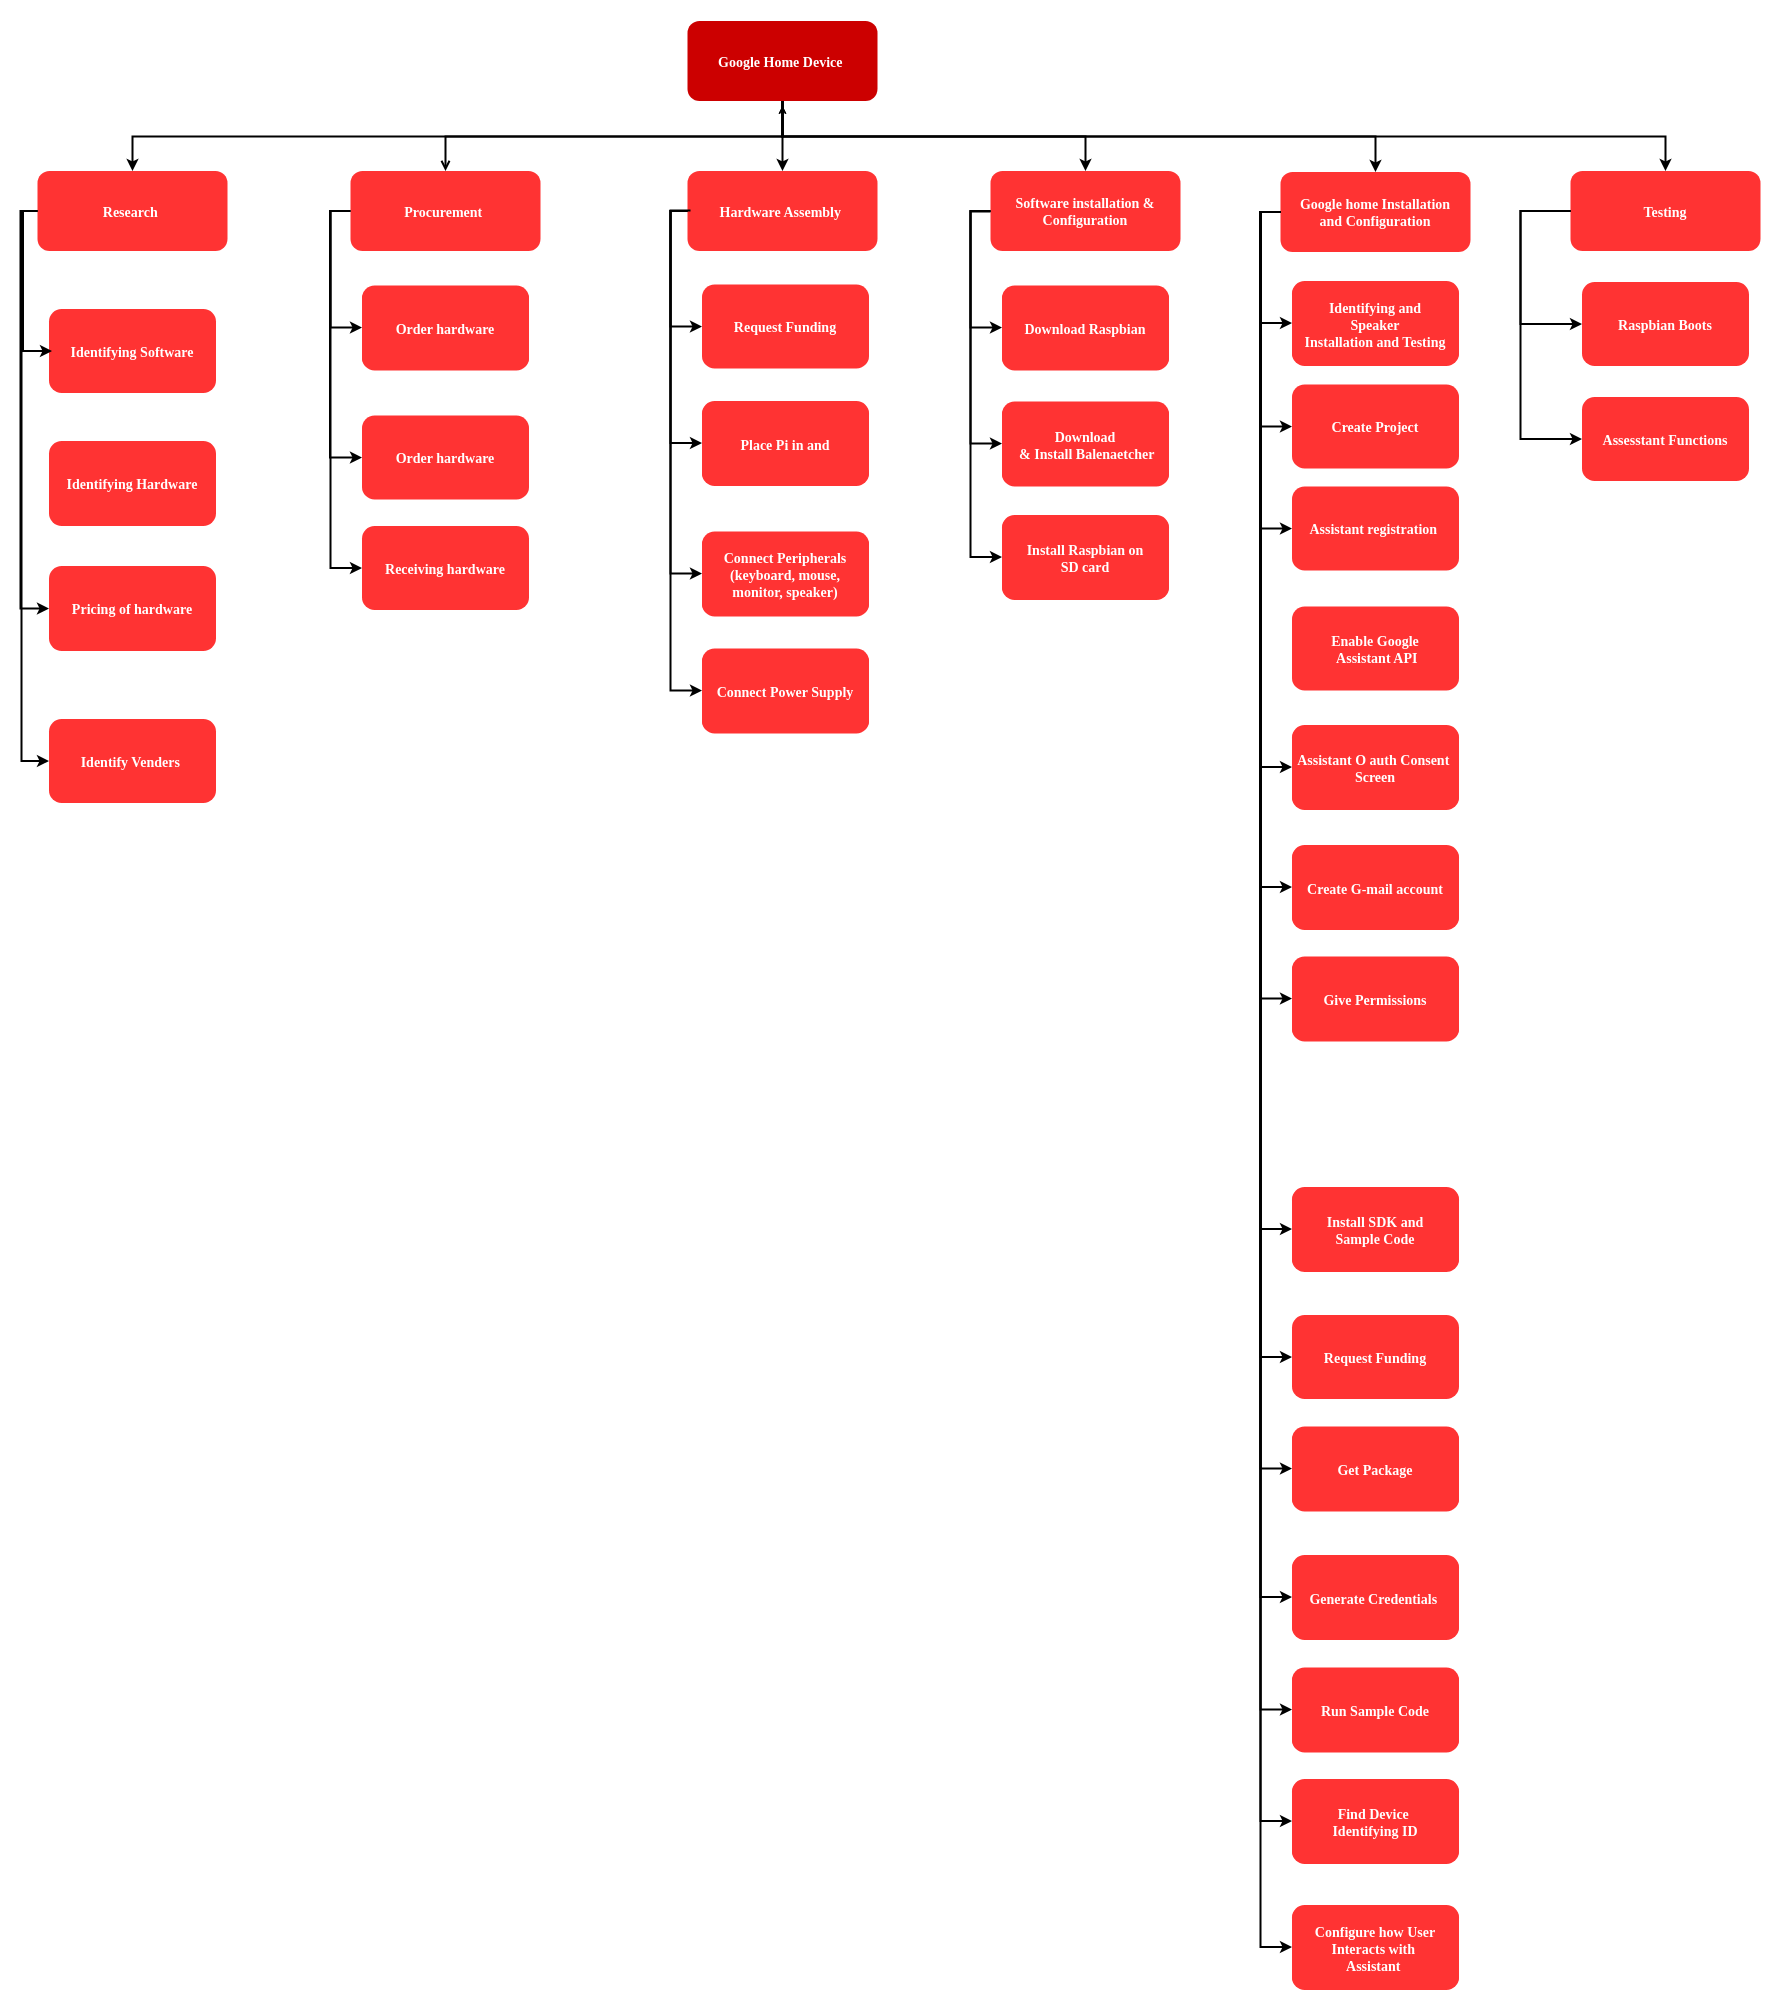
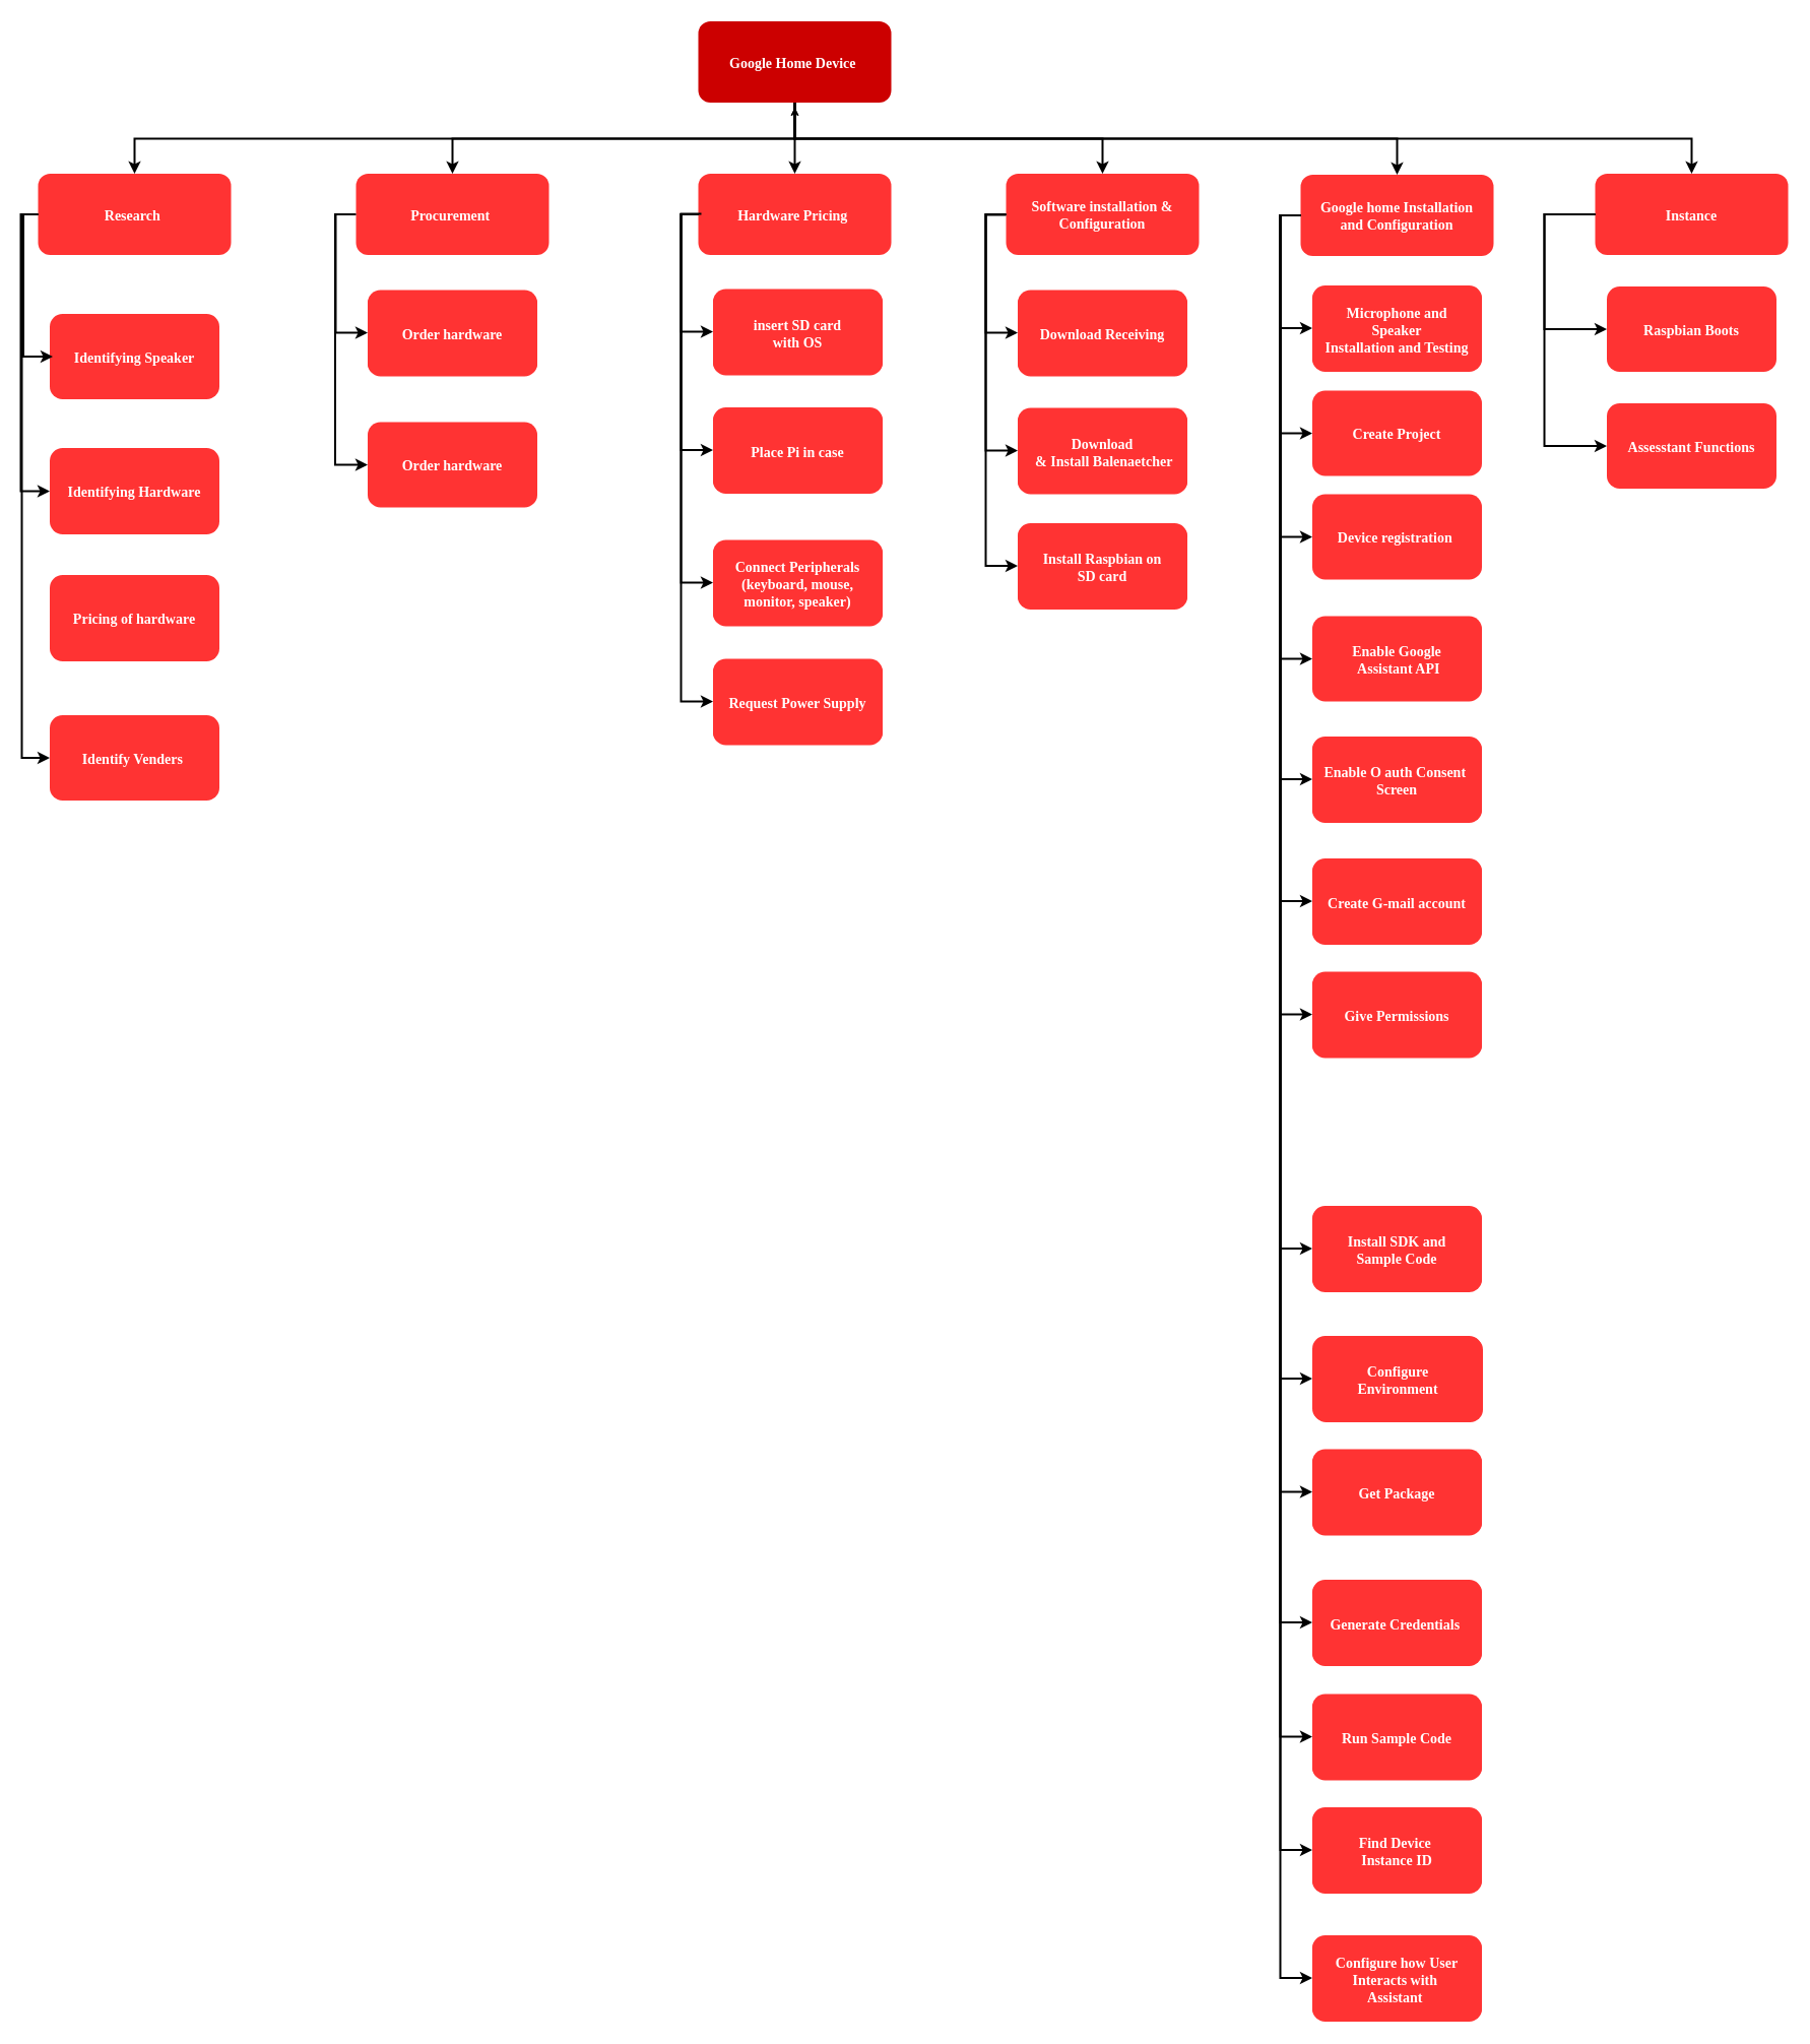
- <mxCell id="10" value="" style="edgeStyle=elbowEdgeStyle;elbow=vertical;strokeWidth=2;rounded=0;exitX=0.5;exitY=1;exitDx=0;exitDy=0;fillColor=#FF3333;endArrow=open;" parent="1" source="3" target="9" edge="1"><mxGeometry x="-13" y="145.5" width="100" height="100" as="geometry"><mxPoint x="792" y="110.5" as="sourcePoint" /><mxPoint x="142" y="180.5" as="targetPoint" /></mxGeometry></mxCell>
+ <mxCell id="10" value="" style="edgeStyle=elbowEdgeStyle;elbow=vertical;strokeWidth=2;rounded=0;exitX=0.5;exitY=1;exitDx=0;exitDy=0;fillColor=#FF3333;" parent="1" source="3" target="9" edge="1"><mxGeometry x="-13" y="145.5" width="100" height="100" as="geometry"><mxPoint x="792" y="110.5" as="sourcePoint" /><mxPoint x="142" y="180.5" as="targetPoint" /></mxGeometry></mxCell>
- <mxCell id="17" value="Hardware Assembly " style="rounded=1;fillColor=#FF3333;gradientColor=none;strokeColor=none;fontColor=#FFFFFF;fontStyle=1;fontFamily=Tahoma;fontSize=14" parent="1" vertex="1"><mxGeometry x="687" y="170.5" width="190" height="80" as="geometry" /></mxCell>
+ <mxCell id="17" value="Hardware Pricing " style="rounded=1;fillColor=#FF3333;gradientColor=none;strokeColor=none;fontColor=#FFFFFF;fontStyle=1;fontFamily=Tahoma;fontSize=14" parent="1" vertex="1"><mxGeometry x="687" y="170.5" width="190" height="80" as="geometry" /></mxCell>
- <mxCell id="89" value="Testing" style="rounded=1;fillColor=#FF3333;gradientColor=none;strokeColor=none;fontColor=#FFFFFF;fontStyle=1;fontFamily=Tahoma;fontSize=14" parent="1" vertex="1"><mxGeometry x="1570" y="170.5" width="190" height="80" as="geometry" /></mxCell>
+ <mxCell id="89" value="Instance" style="rounded=1;fillColor=#FF3333;gradientColor=none;strokeColor=none;fontColor=#FFFFFF;fontStyle=1;fontFamily=Tahoma;fontSize=14" parent="1" vertex="1"><mxGeometry x="1570" y="170.5" width="190" height="80" as="geometry" /></mxCell>
- <mxCell id="51" value="Identifying and &#10;Speaker&#10;Installation and Testing" style="rounded=1;fillColor=#FF3333;gradientColor=none;strokeColor=none;fontColor=#FFFFFF;fontStyle=1;fontFamily=Tahoma;fontSize=14" parent="1" vertex="1"><mxGeometry x="1291.5" y="281.5" width="167" height="84" as="geometry" /></mxCell>
+ <mxCell id="51" value="Microphone and &#10;Speaker&#10;Installation and Testing" style="rounded=1;fillColor=#FF3333;gradientColor=none;strokeColor=none;fontColor=#FFFFFF;fontStyle=1;fontFamily=Tahoma;fontSize=14" parent="1" vertex="1"><mxGeometry x="1291.5" y="281.5" width="167" height="84" as="geometry" /></mxCell>
+ <mxCell id="28" value="insert SD card &#10;with OS" style="rounded=1;fillColor=#FF3333;gradientColor=none;strokeColor=none;fontColor=#FFFFFF;fontStyle=1;fontFamily=Tahoma;fontSize=14" parent="1" vertex="1"><mxGeometry x="701.5" y="285" width="167" height="84" as="geometry" /></mxCell>
- <mxCell id="40" value="Download Raspbian" style="rounded=1;fillColor=#FF3333;gradientColor=none;strokeColor=none;fontColor=#FFFFFF;fontStyle=1;fontFamily=Tahoma;fontSize=14" parent="1" vertex="1"><mxGeometry x="1001.5" y="286" width="167" height="84" as="geometry" /></mxCell>
+ <mxCell id="40" value="Download Receiving" style="rounded=1;fillColor=#FF3333;gradientColor=none;strokeColor=none;fontColor=#FFFFFF;fontStyle=1;fontFamily=Tahoma;fontSize=14" parent="1" vertex="1"><mxGeometry x="1001.5" y="286" width="167" height="84" as="geometry" /></mxCell>
- <mxCell id="5" value="Identifying Software" style="rounded=1;fillColor=#FF3333;gradientColor=none;strokeColor=none;fontColor=#FFFFFF;fontStyle=1;fontFamily=Tahoma;fontSize=14" parent="1" vertex="1"><mxGeometry x="48.5" y="308.5" width="167" height="84" as="geometry" /></mxCell>
+ <mxCell id="5" value="Identifying Speaker" style="rounded=1;fillColor=#FF3333;gradientColor=none;strokeColor=none;fontColor=#FFFFFF;fontStyle=1;fontFamily=Tahoma;fontSize=14" parent="1" vertex="1"><mxGeometry x="48.5" y="308.5" width="167" height="84" as="geometry" /></mxCell>
- <mxCell id="31" value="Place Pi in and" style="rounded=1;fillColor=#FF3333;gradientColor=none;strokeColor=none;fontColor=#FFFFFF;fontStyle=1;fontFamily=Tahoma;fontSize=14" parent="1" vertex="1"><mxGeometry x="701.5" y="401.5" width="167" height="84" as="geometry" /></mxCell>
+ <mxCell id="31" value="Place Pi in case" style="rounded=1;fillColor=#FF3333;gradientColor=none;strokeColor=none;fontColor=#FFFFFF;fontStyle=1;fontFamily=Tahoma;fontSize=14" parent="1" vertex="1"><mxGeometry x="701.5" y="401.5" width="167" height="84" as="geometry" /></mxCell>
+ <mxCell id="25" value="" style="edgeStyle=elbowEdgeStyle;elbow=horizontal;endArrow=classic;html=1;entryX=0;entryY=0.5;entryDx=0;entryDy=0;rounded=0;strokeWidth=2;fillColor=#FF3333;" parent="1" source="4" target="7" edge="1"><mxGeometry width="50" height="50" relative="1" as="geometry"><mxPoint x="50" y="215" as="sourcePoint" /><mxPoint x="59" y="618" as="targetPoint" /><Array as="points"><mxPoint x="20" y="355" /></Array></mxGeometry></mxCell>
- <mxCell id="22" value="" style="edgeStyle=elbowEdgeStyle;elbow=horizontal;endArrow=classic;html=1;exitX=0;exitY=0.5;exitDx=0;exitDy=0;entryX=0;entryY=0.5;entryDx=0;entryDy=0;rounded=0;strokeWidth=2;fillColor=#FF3333;" parent="1" source="9" target="15" edge="1"><mxGeometry width="50" height="50" relative="1" as="geometry"><mxPoint x="359.5" y="220.5" as="sourcePoint" /><mxPoint x="372" y="502" as="targetPoint" /><Array as="points"><mxPoint x="330" y="425" /></Array></mxGeometry></mxCell>
- <mxCell id="55" value="Assistant registration " style="rounded=1;fillColor=#FF3333;gradientColor=none;strokeColor=none;fontColor=#FFFFFF;fontStyle=1;fontFamily=Tahoma;fontSize=14" parent="1" vertex="1"><mxGeometry x="1291.5" y="486" width="167" height="84" as="geometry" /></mxCell>
+ <mxCell id="55" value="Device registration " style="rounded=1;fillColor=#FF3333;gradientColor=none;strokeColor=none;fontColor=#FFFFFF;fontStyle=1;fontFamily=Tahoma;fontSize=14" parent="1" vertex="1"><mxGeometry x="1291.5" y="486" width="167" height="84" as="geometry" /></mxCell>
- <mxCell id="15" value="Receiving hardware" style="rounded=1;fillColor=#FF3333;gradientColor=none;strokeColor=none;fontColor=#FFFFFF;fontStyle=1;fontFamily=Tahoma;fontSize=14" parent="1" vertex="1"><mxGeometry x="361.5" y="525.5" width="167" height="84" as="geometry" /></mxCell>
- <mxCell id="24" value="" style="edgeStyle=elbowEdgeStyle;elbow=horizontal;endArrow=classic;html=1;entryX=0;entryY=0.5;entryDx=0;entryDy=0;rounded=0;strokeWidth=2;exitX=0;exitY=0.5;exitDx=0;exitDy=0;fillColor=#FF3333;" parent="1" source="4" target="8" edge="1"><mxGeometry width="50" height="50" relative="1" as="geometry"><mxPoint x="40" y="115" as="sourcePoint" /><mxPoint x="59" y="756" as="targetPoint" /><Array as="points"><mxPoint x="20" y="405" /></Array></mxGeometry></mxCell>
+ <mxCell id="54" value="" style="edgeStyle=elbowEdgeStyle;elbow=horizontal;endArrow=classic;html=1;rounded=0;strokeWidth=2;entryX=0;entryY=0.5;entryDx=0;entryDy=0;exitX=0;exitY=0.5;exitDx=0;exitDy=0;fillColor=#FF3333;" parent="1" source="49" target="53" edge="1"><mxGeometry width="50" height="50" relative="1" as="geometry"><mxPoint x="1280" y="203" as="sourcePoint" /><mxPoint x="1270" y="475" as="targetPoint" /><Array as="points"><mxPoint x="1260" y="365" /></Array></mxGeometry></mxCell>
- <mxCell id="37" value="Connect Power Supply" style="rounded=1;fillColor=#FF3333;gradientColor=none;strokeColor=none;fontColor=#FFFFFF;fontStyle=1;fontFamily=Tahoma;fontSize=14" parent="1" vertex="1"><mxGeometry x="701.5" y="649" width="167" height="84" as="geometry" /></mxCell>
+ <mxCell id="37" value="Request Power Supply" style="rounded=1;fillColor=#FF3333;gradientColor=none;strokeColor=none;fontColor=#FFFFFF;fontStyle=1;fontFamily=Tahoma;fontSize=14" parent="1" vertex="1"><mxGeometry x="701.5" y="649" width="167" height="84" as="geometry" /></mxCell>
- <mxCell id="60" value="Assistant O auth Consent &#10;Screen" style="rounded=1;fillColor=#FF3333;gradientColor=none;strokeColor=none;fontColor=#FFFFFF;fontStyle=1;fontFamily=Tahoma;fontSize=14" parent="1" vertex="1"><mxGeometry x="1291.5" y="725.5" width="167" height="84" as="geometry" /></mxCell>
+ <mxCell id="60" value="Enable O auth Consent &#10;Screen" style="rounded=1;fillColor=#FF3333;gradientColor=none;strokeColor=none;fontColor=#FFFFFF;fontStyle=1;fontFamily=Tahoma;fontSize=14" parent="1" vertex="1"><mxGeometry x="1291.5" y="725.5" width="167" height="84" as="geometry" /></mxCell>
- <mxCell id="12" value="Identify Venders " style="rounded=1;fillColor=#FF3333;gradientColor=none;strokeColor=none;fontColor=#FFFFFF;fontStyle=1;fontFamily=Tahoma;fontSize=14" parent="1" vertex="1"><mxGeometry x="48.5" y="718.5" width="167" height="84" as="geometry" /></mxCell>
+ <mxCell id="12" value="Identify Venders " style="rounded=1;fillColor=#FF3333;gradientColor=none;strokeColor=none;fontColor=#FFFFFF;fontStyle=1;fontFamily=Tahoma;fontSize=14" parent="1" vertex="1"><mxGeometry x="48.5" y="703.5" width="167" height="84" as="geometry" /></mxCell>
+ <mxCell id="72" value="Configure&#10; Environment " style="rounded=1;fillColor=#FF3333;gradientColor=none;strokeColor=none;fontColor=#FFFFFF;fontStyle=1;fontFamily=Tahoma;fontSize=14" parent="1" vertex="1"><mxGeometry x="1292.5" y="1315.5" width="167" height="84" as="geometry" /></mxCell>
- <mxCell id="84" value="Find Device &#10;Identifying ID" style="rounded=1;fillColor=#FF3333;gradientColor=none;strokeColor=none;fontColor=#FFFFFF;fontStyle=1;fontFamily=Tahoma;fontSize=14" parent="1" vertex="1"><mxGeometry x="1291.5" y="1779.5" width="167" height="84" as="geometry" /></mxCell>
+ <mxCell id="84" value="Find Device &#10;Instance ID" style="rounded=1;fillColor=#FF3333;gradientColor=none;strokeColor=none;fontColor=#FFFFFF;fontStyle=1;fontFamily=Tahoma;fontSize=14" parent="1" vertex="1"><mxGeometry x="1291.5" y="1779.5" width="167" height="84" as="geometry" /></mxCell>
